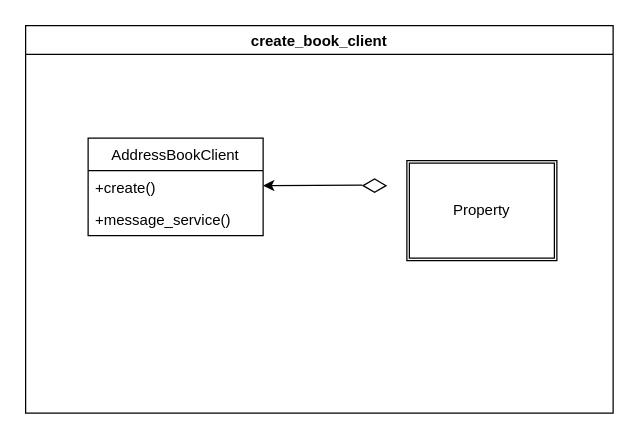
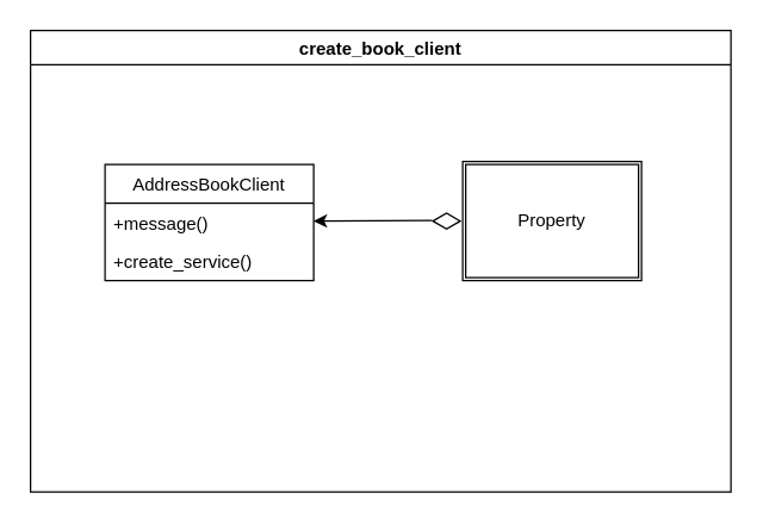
- <mxCell id="3" value="+create()" style="text;strokeColor=none;fillColor=none;align=left;verticalAlign=top;spacingLeft=4;spacingRight=4;overflow=hidden;rotatable=0;points=[[0,0.5],[1,0.5]];portConstraint=eastwest;" parent="2" vertex="1"><mxGeometry y="26" width="140" height="26" as="geometry" /></mxCell>
+ <mxCell id="3" value="+message()" style="text;strokeColor=none;fillColor=none;align=left;verticalAlign=top;spacingLeft=4;spacingRight=4;overflow=hidden;rotatable=0;points=[[0,0.5],[1,0.5]];portConstraint=eastwest;" parent="2" vertex="1"><mxGeometry y="26" width="140" height="26" as="geometry" /></mxCell>
- <mxCell id="5" value="Property&lt;br&gt;" style="shape=ext;double=1;rounded=0;whiteSpace=wrap;html=1;" parent="1" vertex="1"><mxGeometry x="325" y="128" width="120" height="80" as="geometry" /></mxCell>
+ <mxCell id="5" value="Property&lt;br&gt;" style="shape=ext;double=1;rounded=0;whiteSpace=wrap;html=1;" parent="1" vertex="1"><mxGeometry x="310" y="108" width="120" height="80" as="geometry" /></mxCell>
- <mxCell id="4" value="+message_service()" style="text;strokeColor=none;fillColor=none;align=left;verticalAlign=top;spacingLeft=4;spacingRight=4;overflow=hidden;rotatable=0;points=[[0,0.5],[1,0.5]];portConstraint=eastwest;" parent="2" vertex="1"><mxGeometry y="52" width="140" height="26" as="geometry" /></mxCell>
+ <mxCell id="4" value="+create_service()" style="text;strokeColor=none;fillColor=none;align=left;verticalAlign=top;spacingLeft=4;spacingRight=4;overflow=hidden;rotatable=0;points=[[0,0.5],[1,0.5]];portConstraint=eastwest;" parent="2" vertex="1"><mxGeometry y="52" width="140" height="26" as="geometry" /></mxCell>
